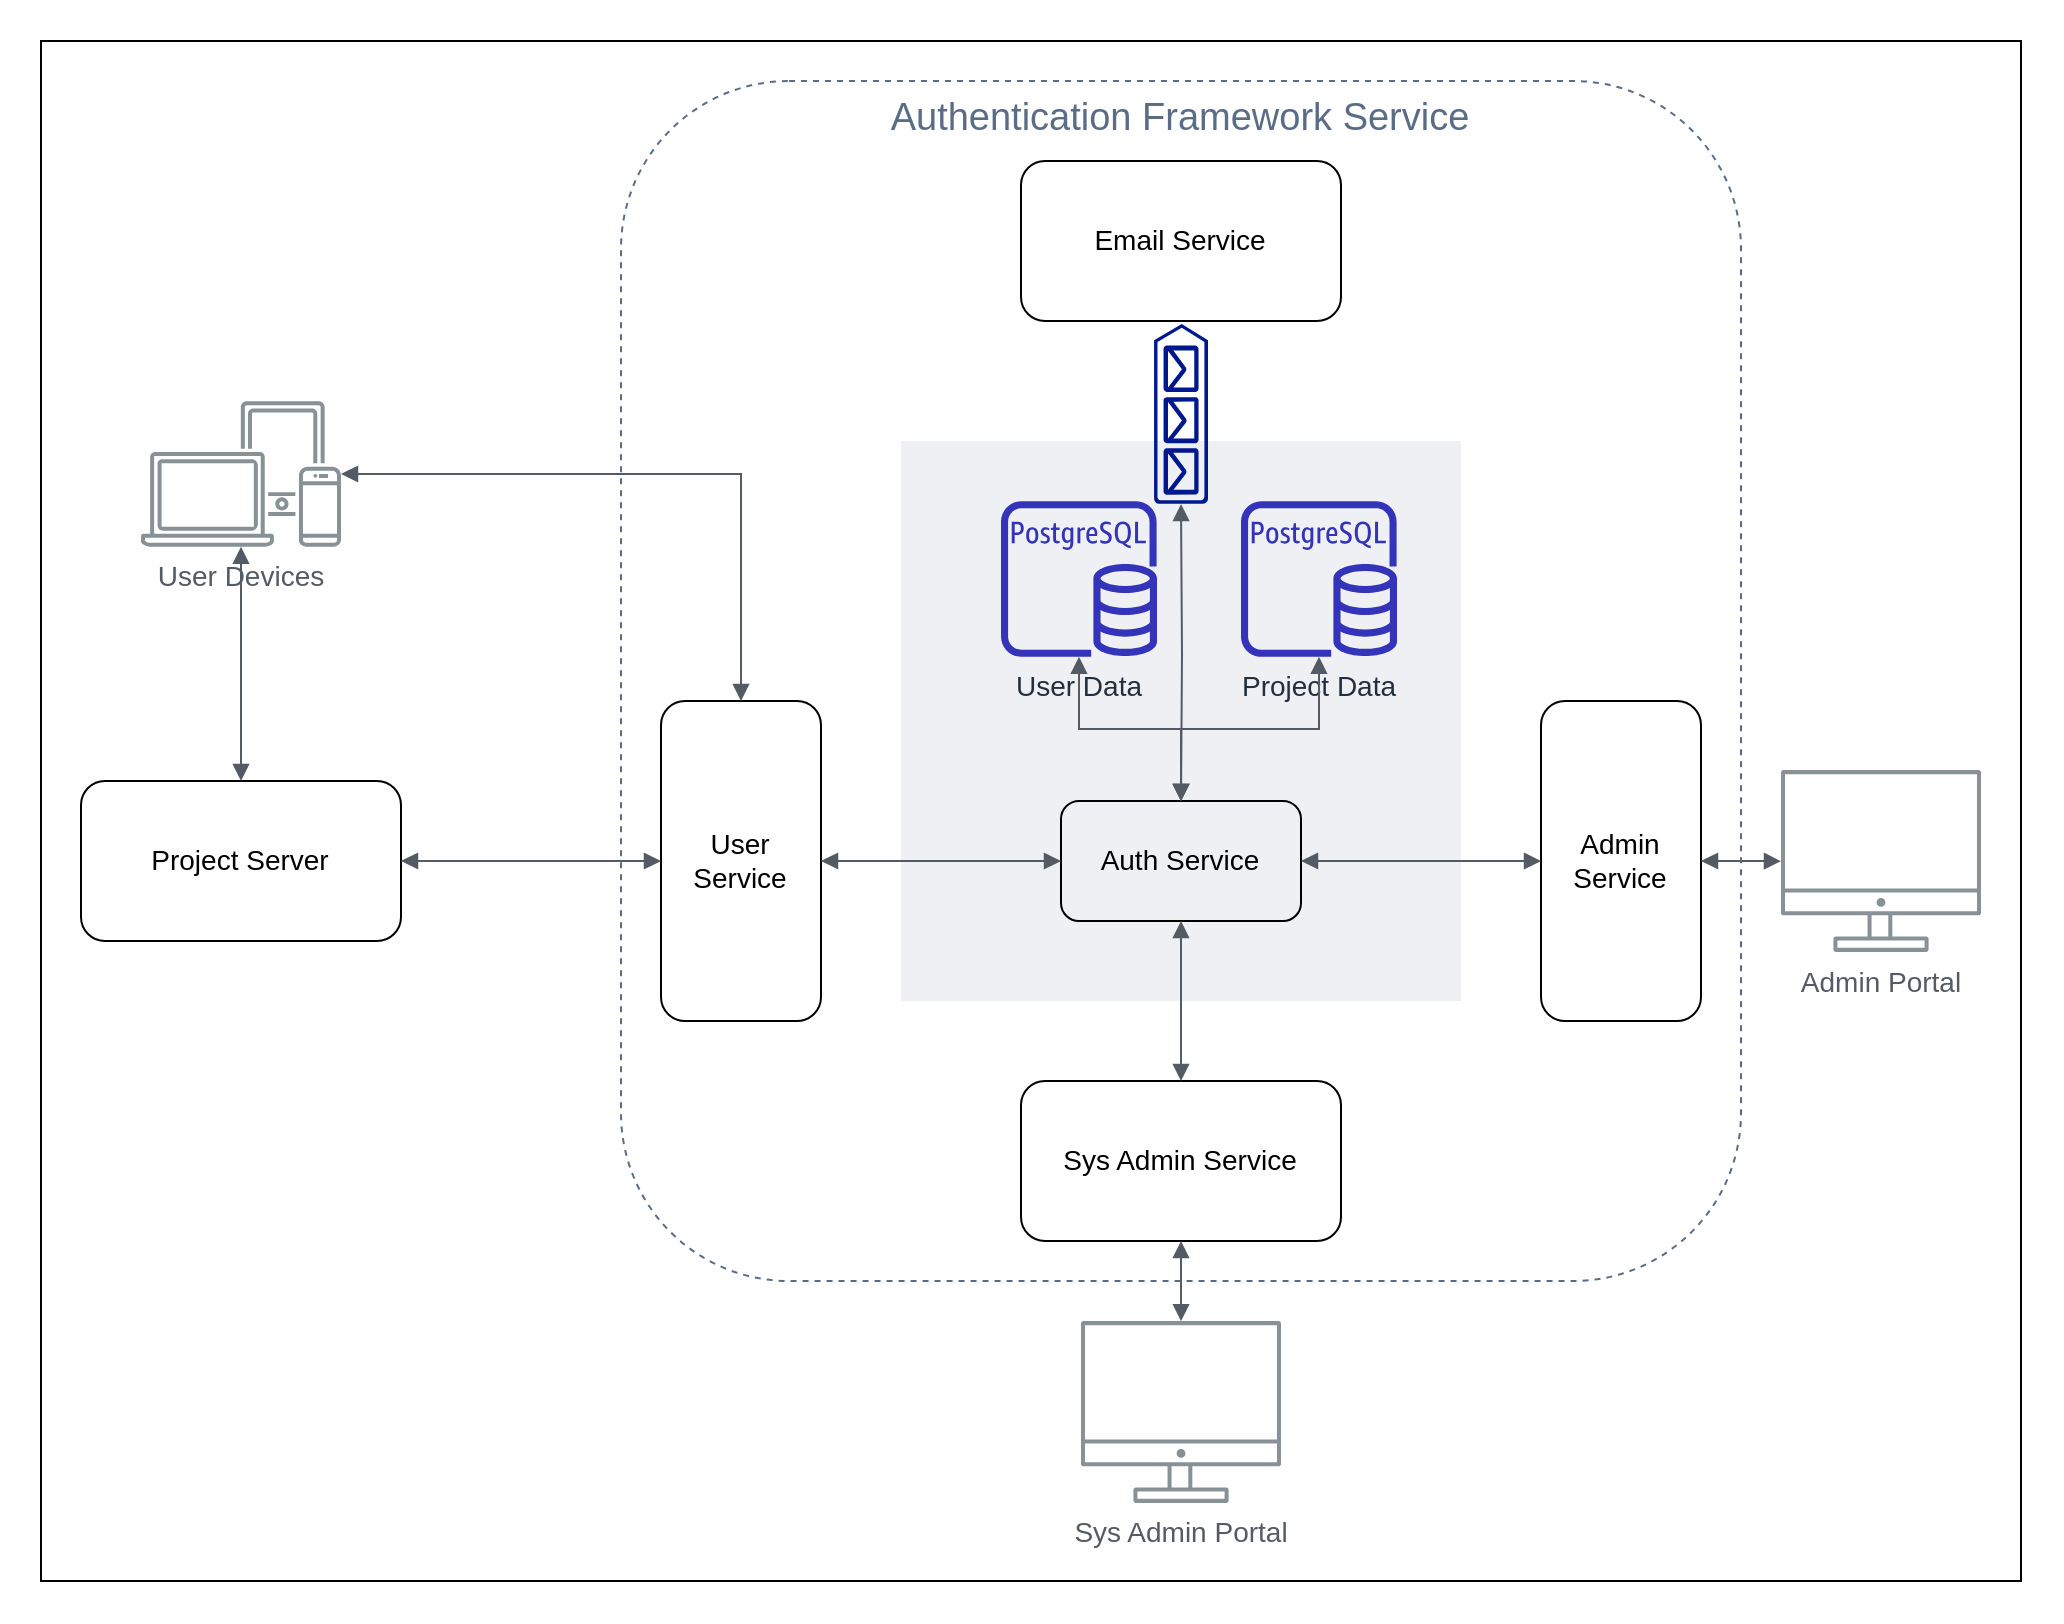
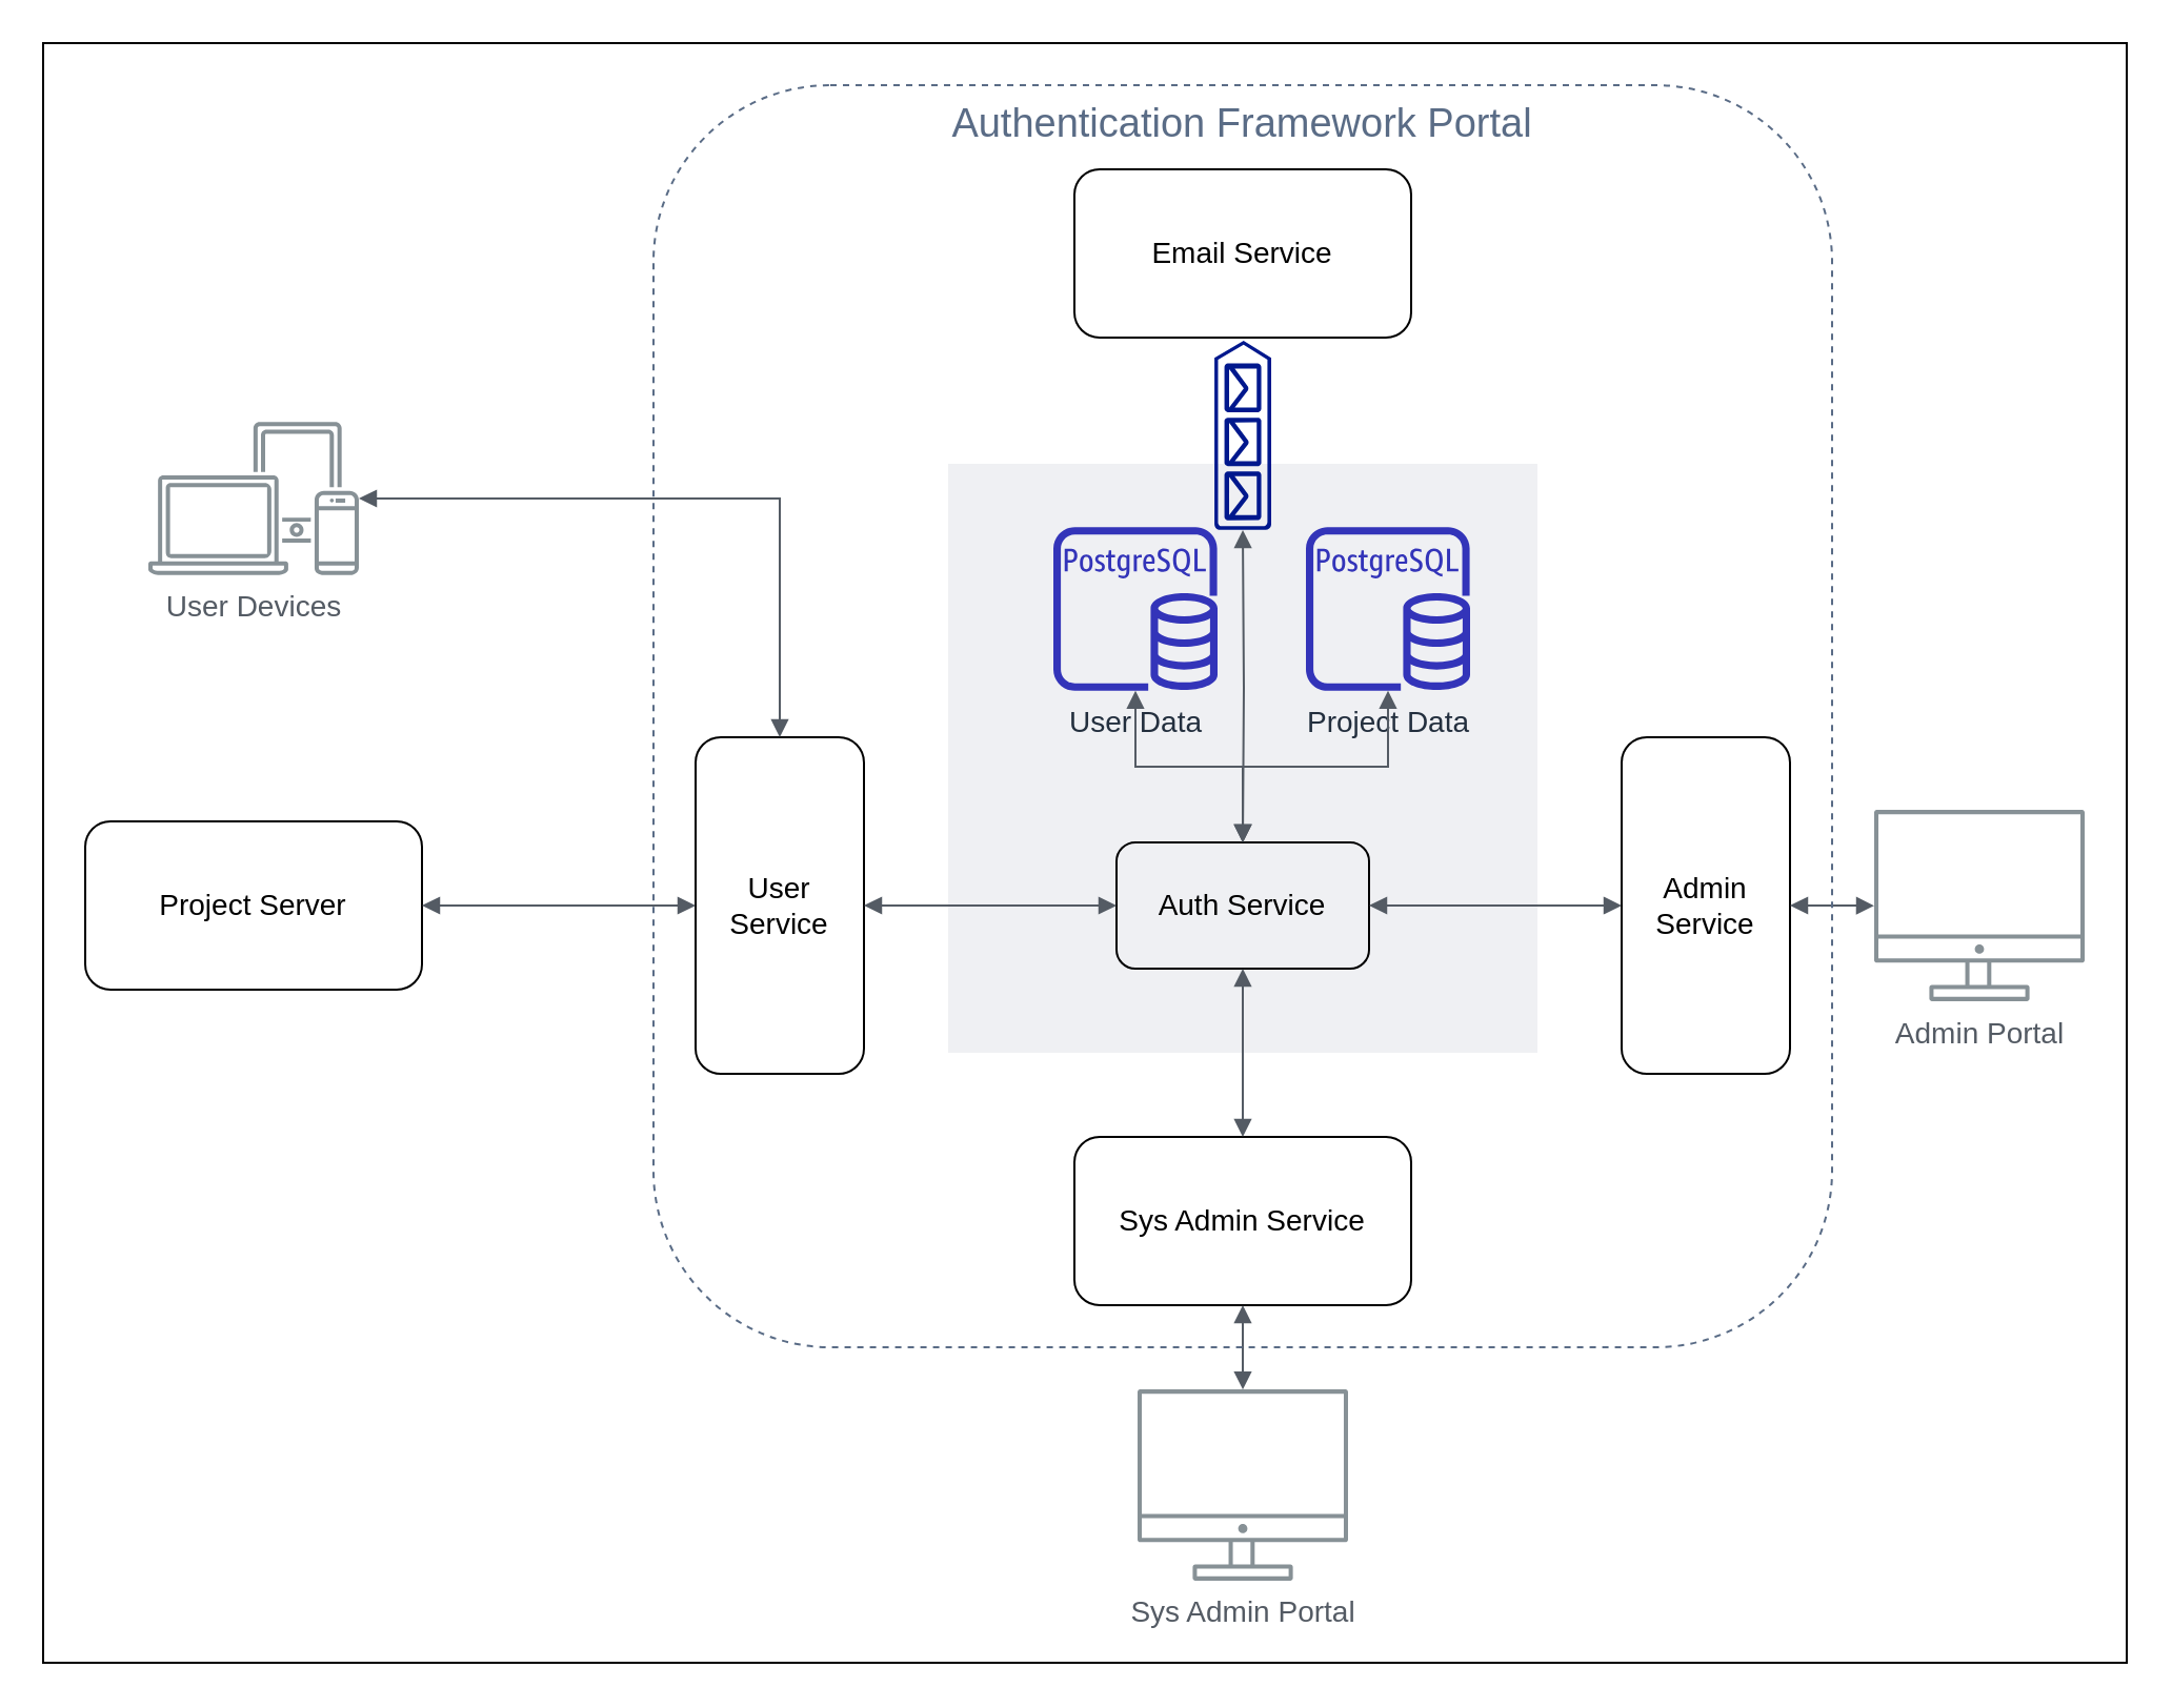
- <mxCell id="26" value="Authentication Framework Service" style="fillColor=none;strokeColor=#5A6C86;dashed=1;verticalAlign=top;fontStyle=0;fontColor=#5A6C86;rounded=1;shadow=0;glass=0;comic=0;fontSize=19;" vertex="1" parent="1"><mxGeometry x="310" y="40" width="560" height="600" as="geometry" /></mxCell>
+ <mxCell id="26" value="Authentication Framework Portal" style="fillColor=none;strokeColor=#5A6C86;dashed=1;verticalAlign=top;fontStyle=0;fontColor=#5A6C86;rounded=1;shadow=0;glass=0;comic=0;fontSize=19;" vertex="1" parent="1"><mxGeometry x="310" y="40" width="560" height="600" as="geometry" /></mxCell>
- <mxCell id="25" value="" style="edgeStyle=orthogonalEdgeStyle;html=1;endArrow=block;elbow=vertical;startArrow=block;startFill=1;endFill=1;strokeColor=#545B64;rounded=0;fontSize=14;entryX=0.5;entryY=0;entryDx=0;entryDy=0;" edge="1" parent="1" source="13" target="14"><mxGeometry width="100" relative="1" as="geometry"><mxPoint x="-20" y="570" as="sourcePoint" /><mxPoint x="130" y="570" as="targetPoint" /></mxGeometry></mxCell>
